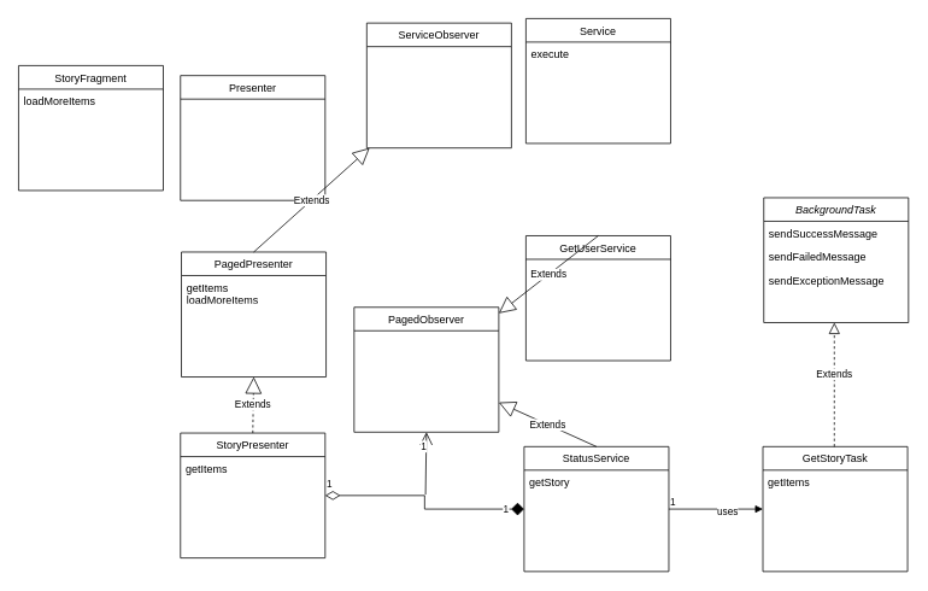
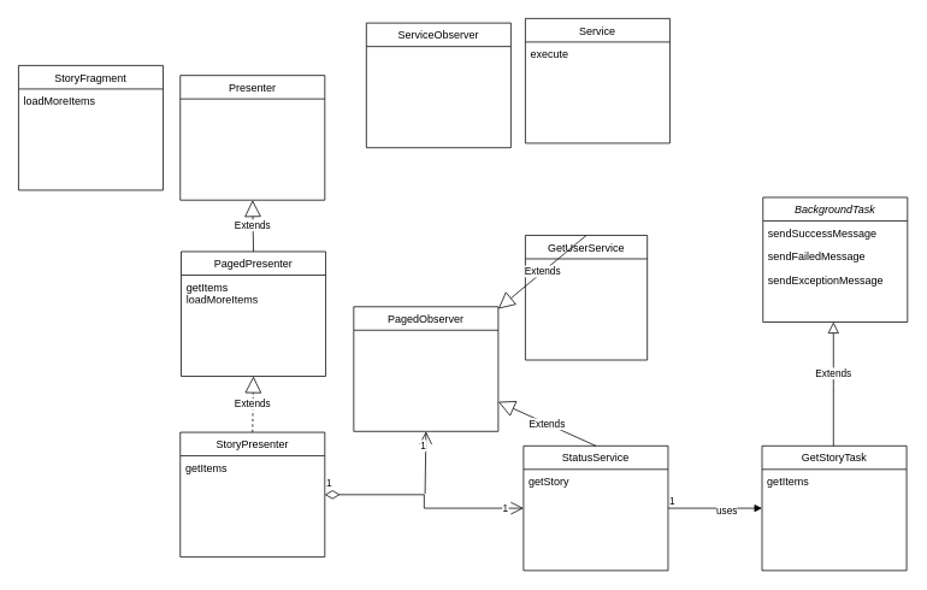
- <mxCell id="23" value="Extends" style="endArrow=block;endSize=16;endFill=0;html=1;rounded=0;exitX=0.5;exitY=0;exitDx=0;exitDy=0;" edge="1" parent="1" source="19" target="31"><mxGeometry width="160" relative="1" as="geometry"><mxPoint x="240" y="249" as="sourcePoint" /><mxPoint x="400" y="249" as="targetPoint" /></mxGeometry></mxCell>
+ <mxCell id="23" value="Extends" style="endArrow=block;endSize=16;endFill=0;html=1;rounded=0;exitX=0.5;exitY=0;exitDx=0;exitDy=0;entryX=0.5;entryY=1;entryDx=0;entryDy=0;" edge="1" parent="1" source="19" target="21"><mxGeometry width="160" relative="1" as="geometry"><mxPoint x="240" y="249" as="sourcePoint" /><mxPoint x="400" y="249" as="targetPoint" /></mxGeometry></mxCell>
- <mxCell id="12" value="GetUserService" style="swimlane;fontStyle=0;align=center;verticalAlign=top;childLayout=stackLayout;horizontal=1;startSize=26;horizontalStack=0;resizeParent=1;resizeLast=0;collapsible=1;marginBottom=0;rounded=0;shadow=0;strokeWidth=1;" vertex="1" parent="1"><mxGeometry x="581" y="260" width="160" height="138" as="geometry"><mxRectangle x="130" y="380" width="160" height="26" as="alternateBounds" /></mxGeometry></mxCell>
+ <mxCell id="12" value="GetUserService" style="swimlane;fontStyle=0;align=center;verticalAlign=top;childLayout=stackLayout;horizontal=1;startSize=26;horizontalStack=0;resizeParent=1;resizeLast=0;collapsible=1;marginBottom=0;rounded=0;shadow=0;strokeWidth=1;" vertex="1" parent="1"><mxGeometry x="581" y="260" width="135" height="138" as="geometry"><mxRectangle x="130" y="380" width="160" height="26" as="alternateBounds" /></mxGeometry></mxCell>
- <mxCell id="8" value="" style="endArrow=block;endSize=10;endFill=0;shadow=0;strokeWidth=1;rounded=0;edgeStyle=elbowEdgeStyle;elbow=vertical;dashed=1;" parent="1" source="6" target="2" edge="1"><mxGeometry width="160" relative="1" as="geometry"><mxPoint x="568" y="208" as="sourcePoint" /><mxPoint x="568" y="208" as="targetPoint" /><Array as="points"><mxPoint x="922" y="425" /></Array></mxGeometry></mxCell>
+ <mxCell id="8" value="" style="endArrow=block;endSize=10;endFill=0;shadow=0;strokeWidth=1;rounded=0;edgeStyle=elbowEdgeStyle;elbow=vertical;" parent="1" source="6" target="2" edge="1"><mxGeometry width="160" relative="1" as="geometry"><mxPoint x="568" y="208" as="sourcePoint" /><mxPoint x="568" y="208" as="targetPoint" /><Array as="points"><mxPoint x="922" y="425" /></Array></mxGeometry></mxCell>
- <mxCell id="24" value="1" style="endArrow=diamond;html=1;endSize=12;startArrow=diamondThin;startSize=14;startFill=0;edgeStyle=orthogonalEdgeStyle;align=left;verticalAlign=bottom;rounded=0;entryX=0;entryY=0.5;entryDx=0;entryDy=0;exitX=1;exitY=0.5;exitDx=0;exitDy=0;" edge="1" parent="1" source="17" target="13"><mxGeometry x="-1" y="3" relative="1" as="geometry"><mxPoint x="434" y="613" as="sourcePoint" /><mxPoint x="518" y="551" as="targetPoint" /></mxGeometry></mxCell>
+ <mxCell id="24" value="1" style="endArrow=open;html=1;endSize=12;startArrow=diamondThin;startSize=14;startFill=0;edgeStyle=orthogonalEdgeStyle;align=left;verticalAlign=bottom;rounded=0;entryX=0;entryY=0.5;entryDx=0;entryDy=0;exitX=1;exitY=0.5;exitDx=0;exitDy=0;" edge="1" parent="1" source="17" target="13"><mxGeometry x="-1" y="3" relative="1" as="geometry"><mxPoint x="434" y="613" as="sourcePoint" /><mxPoint x="518" y="551" as="targetPoint" /></mxGeometry></mxCell>
